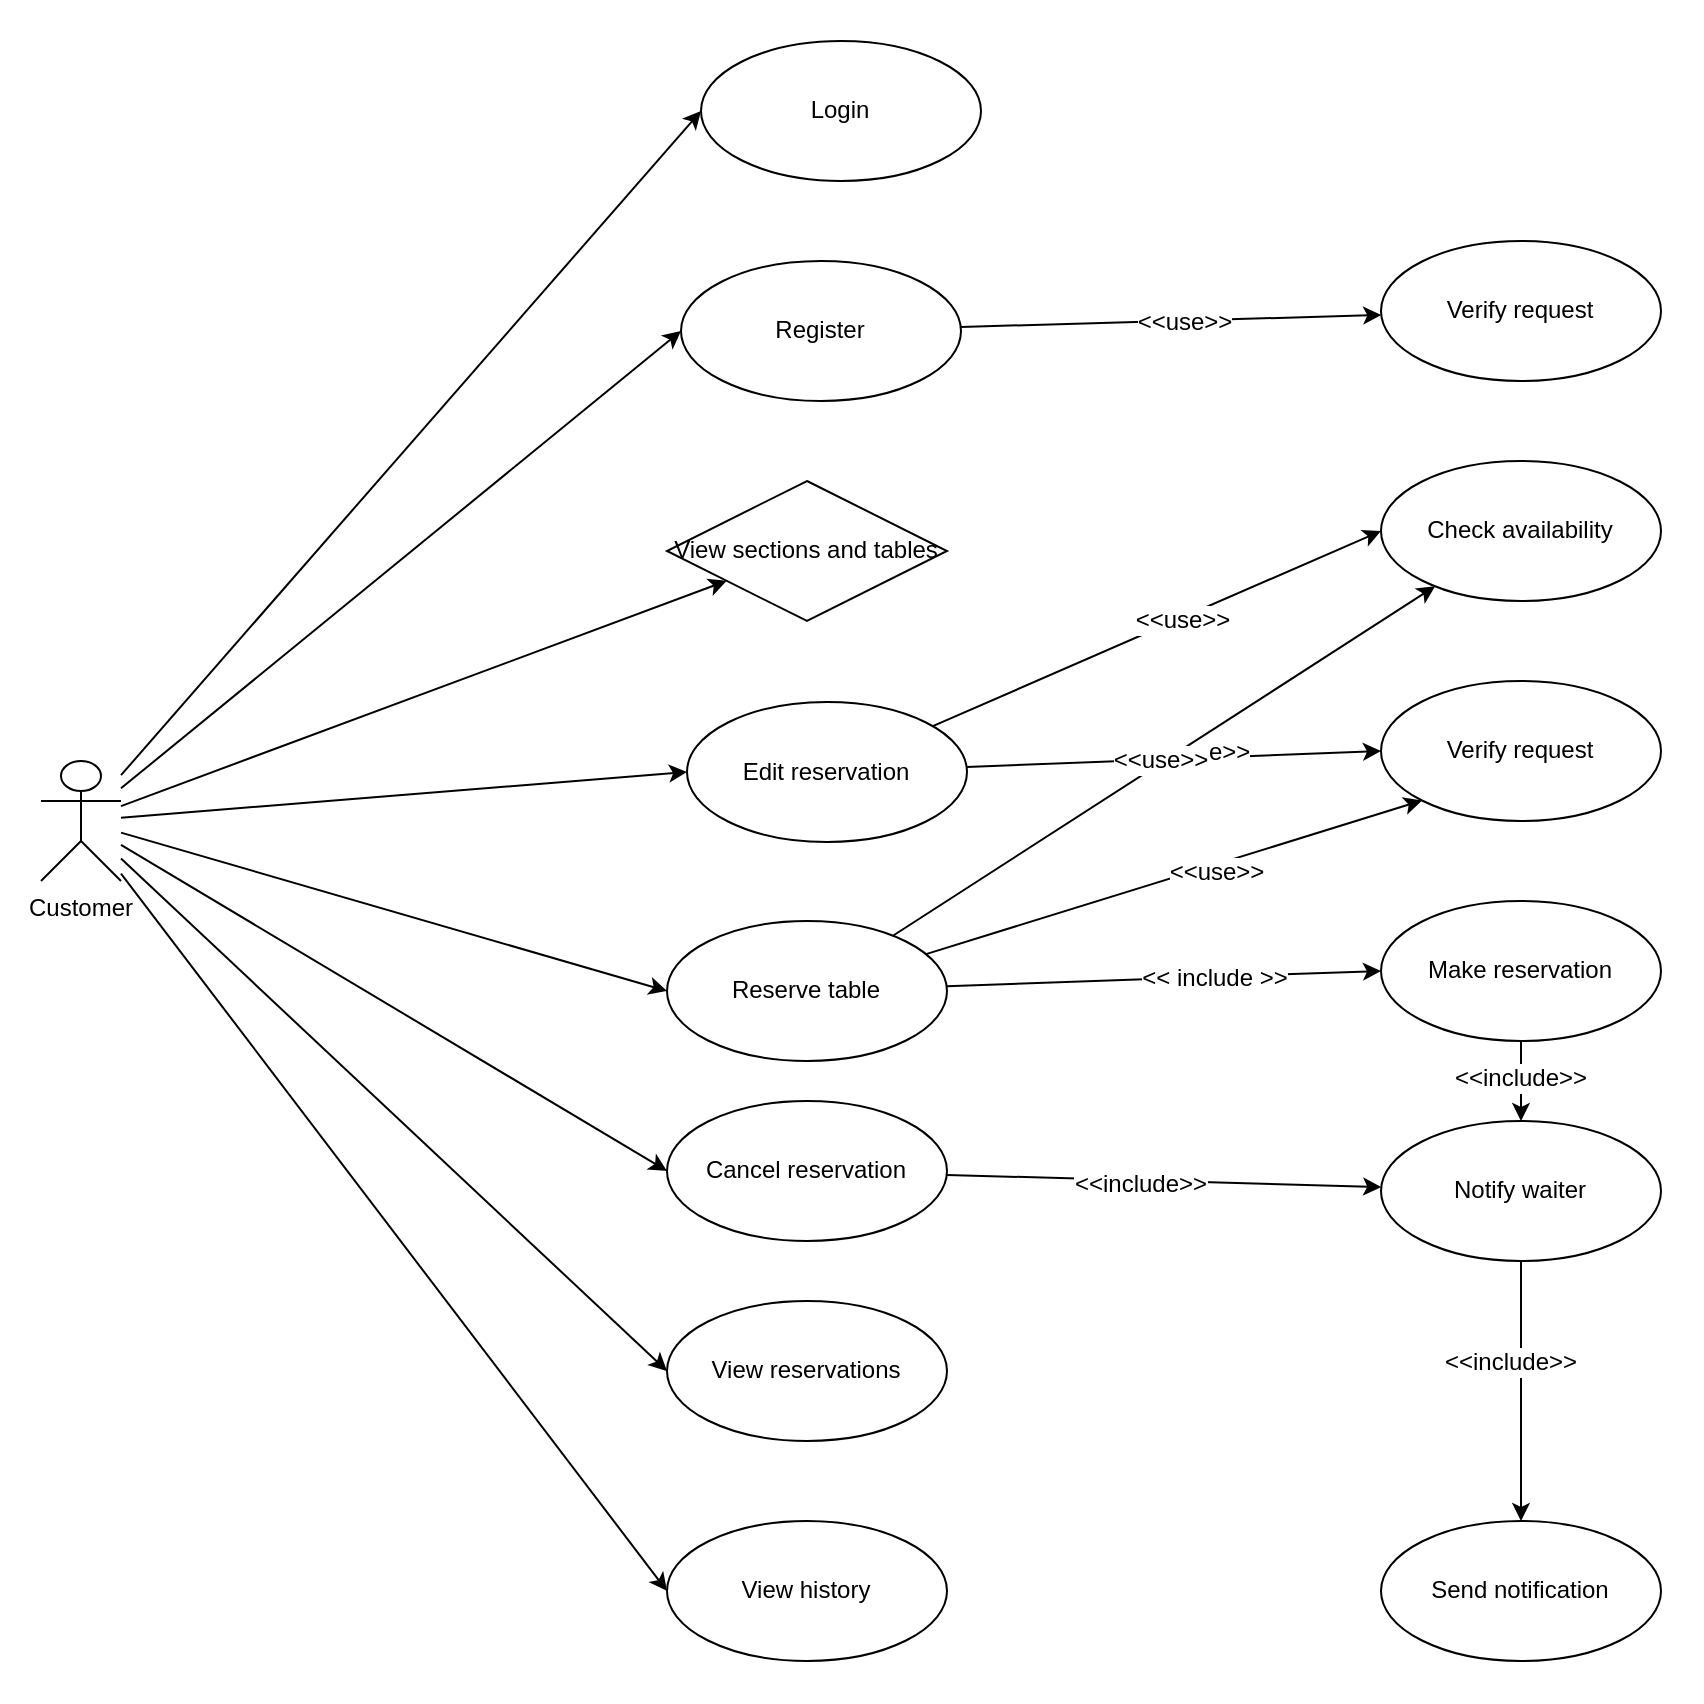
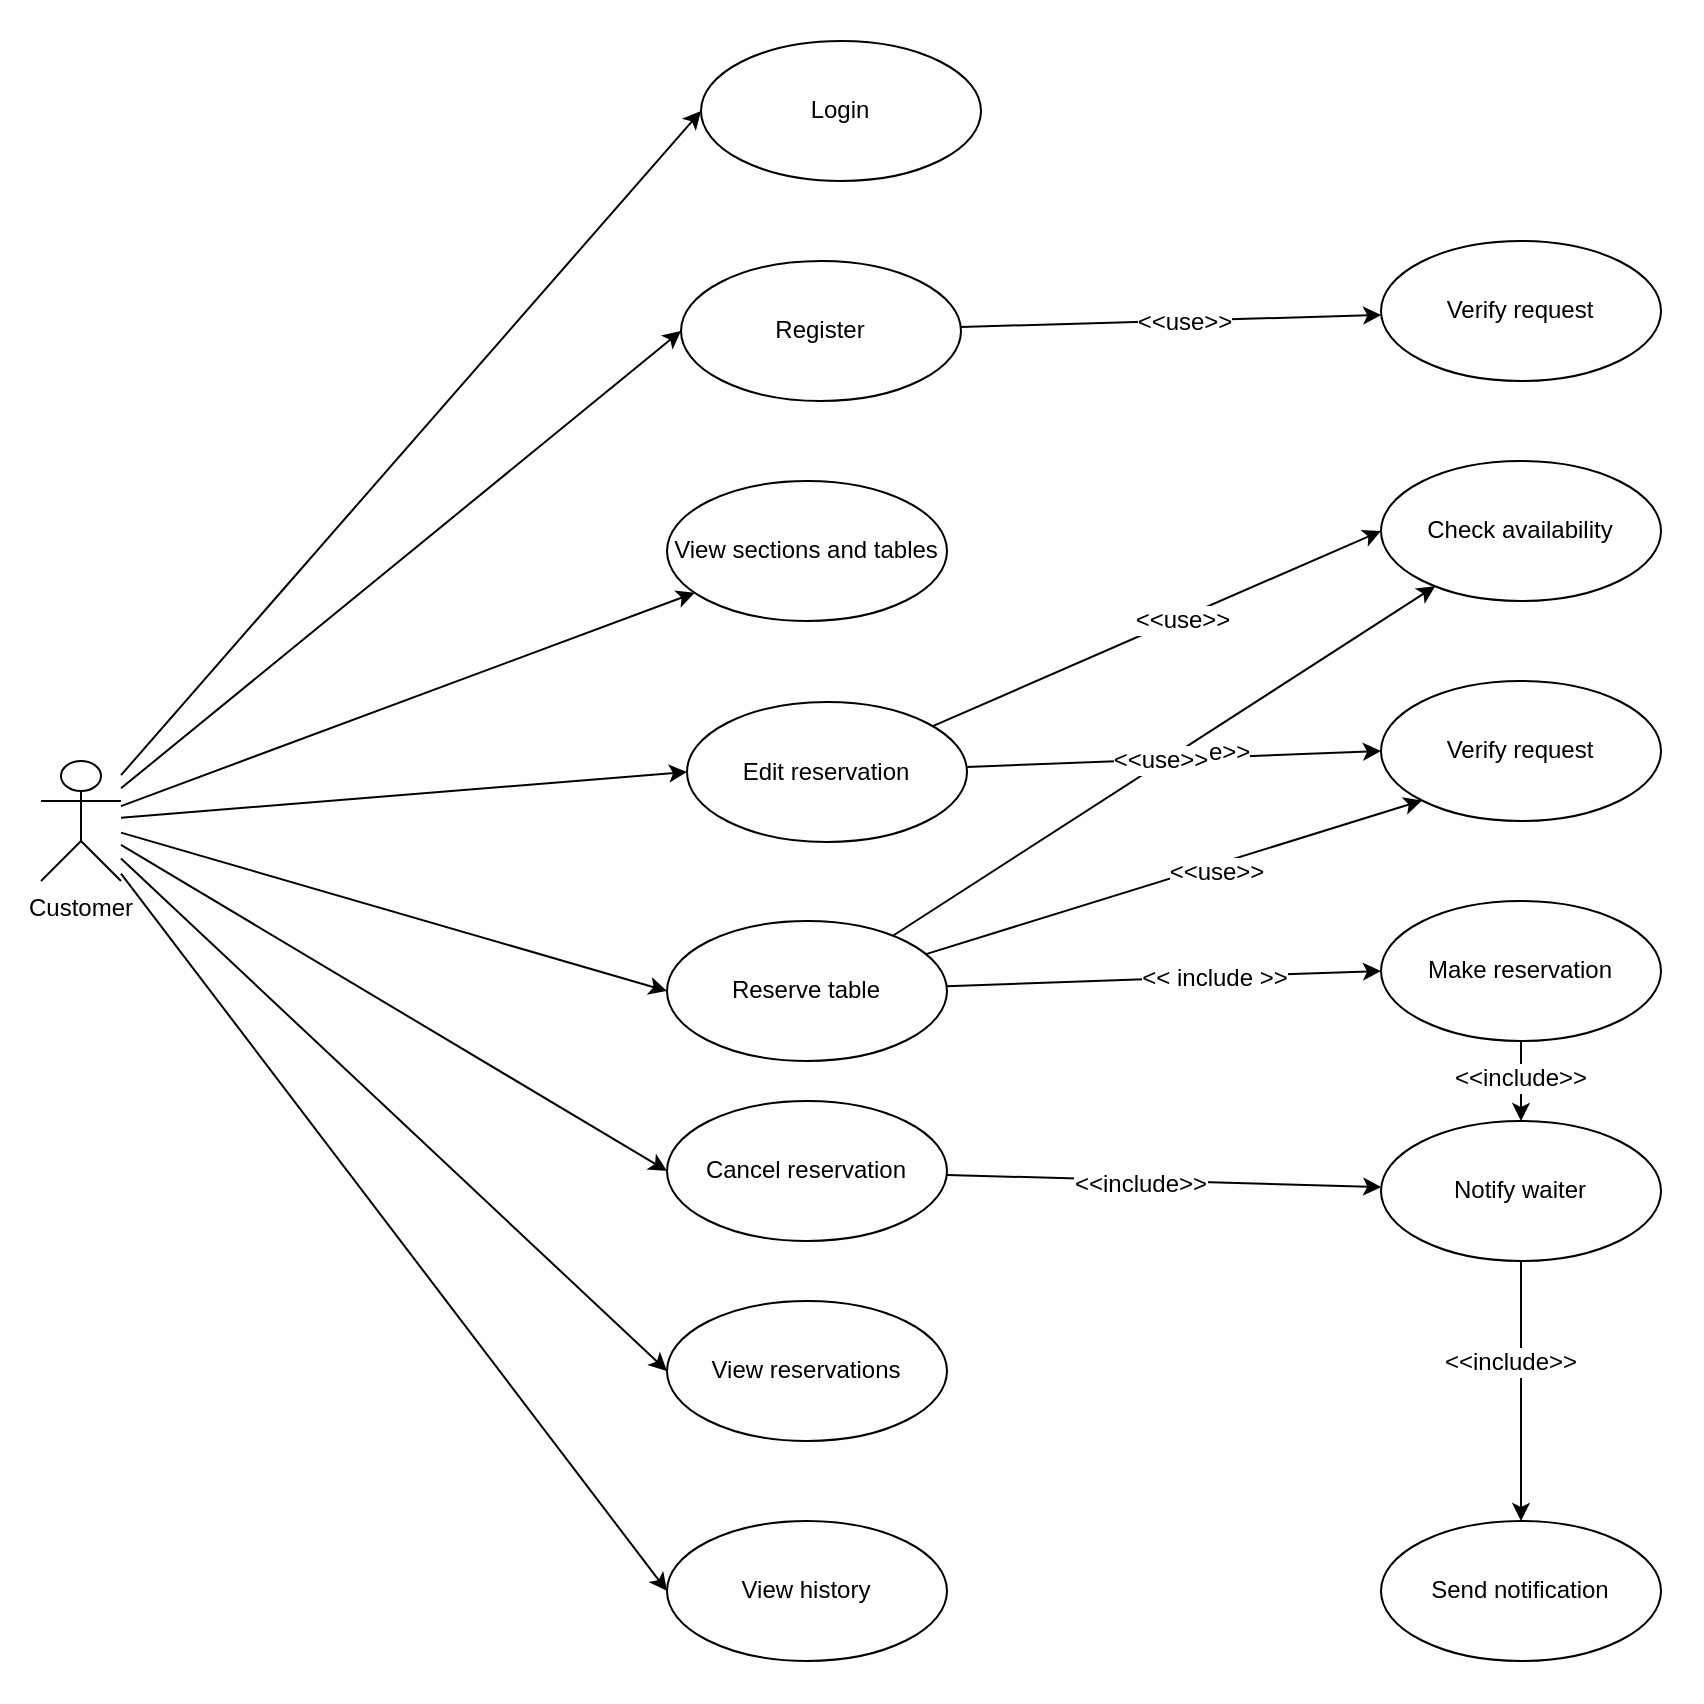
- <mxCell id="11" value="View sections and tables" style="rhombus;whiteSpace=wrap;html=1;" vertex="1" parent="1"><mxGeometry x="333" y="240" width="140" height="70" as="geometry" /></mxCell>
+ <mxCell id="11" value="View sections and tables" style="ellipse;whiteSpace=wrap;html=1;" vertex="1" parent="1"><mxGeometry x="333" y="240" width="140" height="70" as="geometry" /></mxCell>
